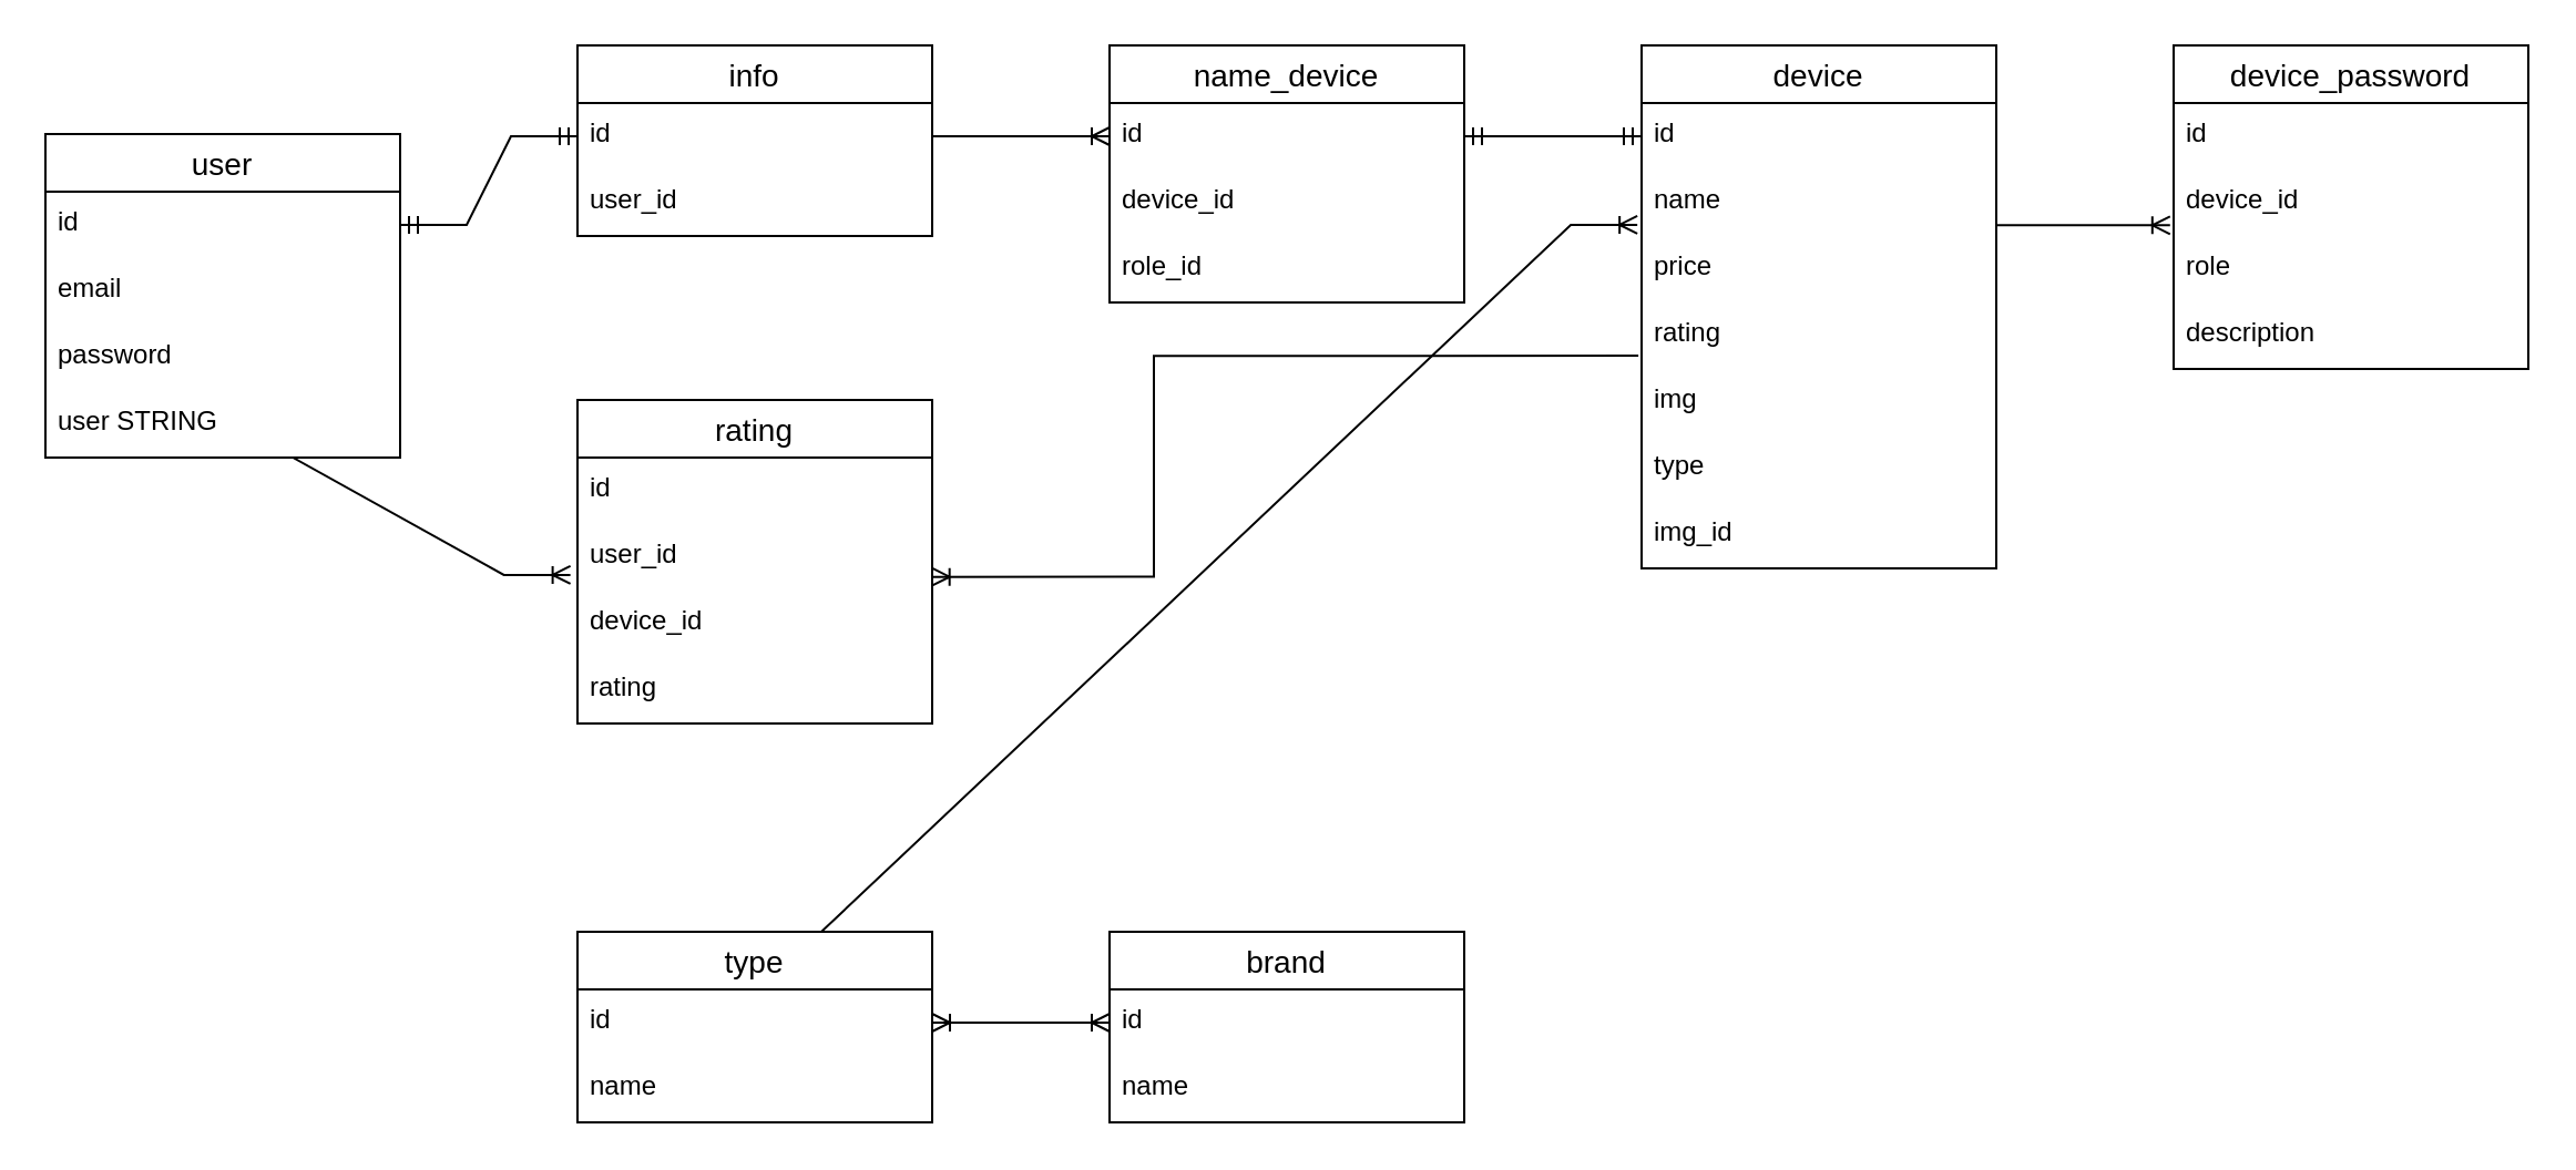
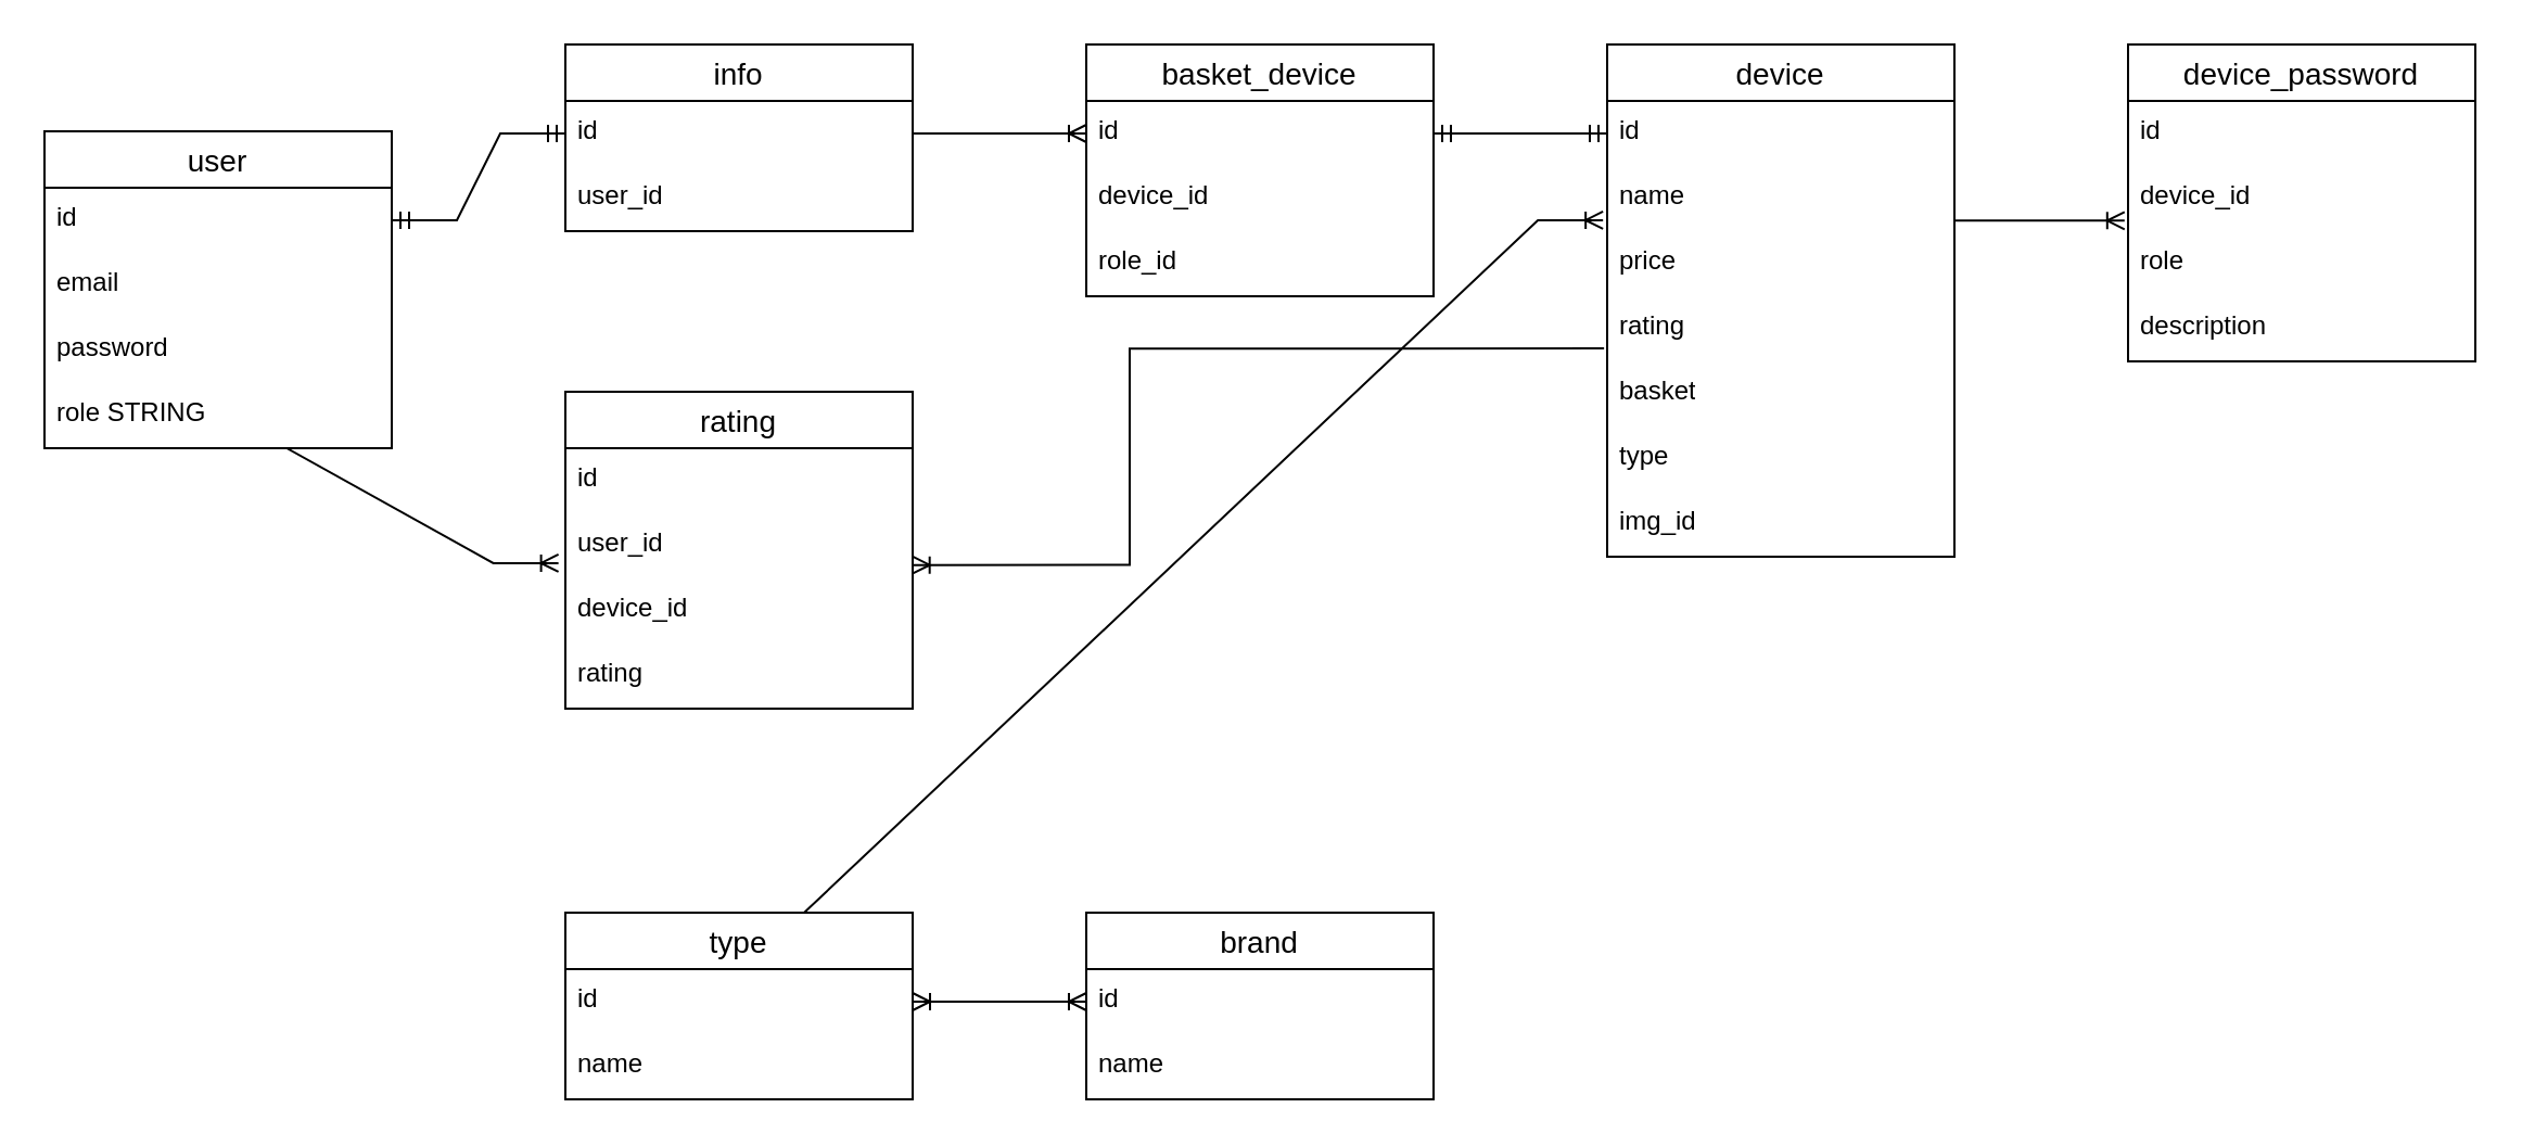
- <mxCell id="33" value="name_device" style="swimlane;fontStyle=0;childLayout=stackLayout;horizontal=1;startSize=26;horizontalStack=0;resizeParent=1;resizeParentMax=0;resizeLast=0;collapsible=1;marginBottom=0;align=center;fontSize=14;" vertex="1" parent="1"><mxGeometry x="500" y="20" width="160" height="116" as="geometry" /></mxCell>
+ <mxCell id="33" value="basket_device" style="swimlane;fontStyle=0;childLayout=stackLayout;horizontal=1;startSize=26;horizontalStack=0;resizeParent=1;resizeParentMax=0;resizeLast=0;collapsible=1;marginBottom=0;align=center;fontSize=14;" vertex="1" parent="1"><mxGeometry x="500" y="20" width="160" height="116" as="geometry" /></mxCell>
- <mxCell id="16" value="img" style="text;strokeColor=none;fillColor=none;spacingLeft=4;spacingRight=4;overflow=hidden;rotatable=0;points=[[0,0.5],[1,0.5]];portConstraint=eastwest;fontSize=12;whiteSpace=wrap;html=1;" vertex="1" parent="11"><mxGeometry y="146" width="160" height="30" as="geometry" /></mxCell>
+ <mxCell id="16" value="basket" style="text;strokeColor=none;fillColor=none;spacingLeft=4;spacingRight=4;overflow=hidden;rotatable=0;points=[[0,0.5],[1,0.5]];portConstraint=eastwest;fontSize=12;whiteSpace=wrap;html=1;" vertex="1" parent="11"><mxGeometry y="146" width="160" height="30" as="geometry" /></mxCell>
- <mxCell id="6" value="user STRING" style="text;strokeColor=none;fillColor=none;spacingLeft=4;spacingRight=4;overflow=hidden;rotatable=0;points=[[0,0.5],[1,0.5]];portConstraint=eastwest;fontSize=12;whiteSpace=wrap;html=1;" vertex="1" parent="2"><mxGeometry y="116" width="160" height="30" as="geometry" /></mxCell>
+ <mxCell id="6" value="role STRING" style="text;strokeColor=none;fillColor=none;spacingLeft=4;spacingRight=4;overflow=hidden;rotatable=0;points=[[0,0.5],[1,0.5]];portConstraint=eastwest;fontSize=12;whiteSpace=wrap;html=1;" vertex="1" parent="2"><mxGeometry y="116" width="160" height="30" as="geometry" /></mxCell>
